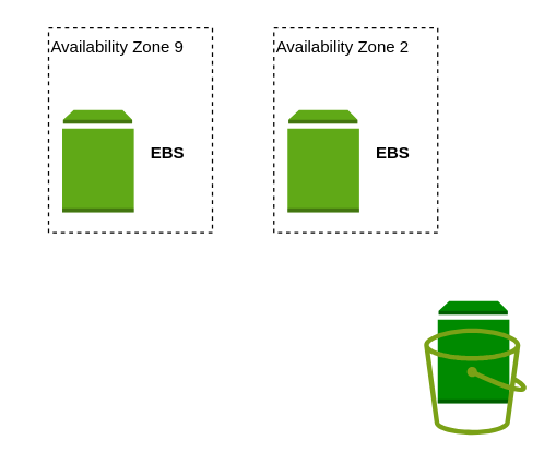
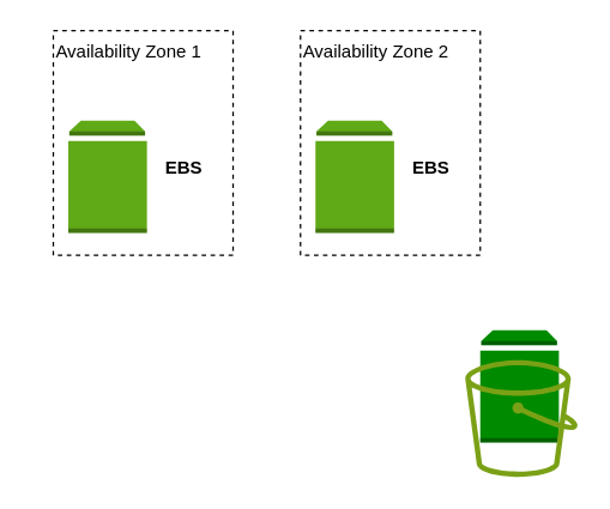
- <mxCell id="4" value="Availability Zone 9" style="text;whiteSpace=wrap;" vertex="1" parent="1"><mxGeometry x="35" y="20" width="120" height="40" as="geometry" /></mxCell>
+ <mxCell id="4" value="Availability Zone 1" style="text;whiteSpace=wrap;" vertex="1" parent="1"><mxGeometry x="35" y="20" width="120" height="40" as="geometry" /></mxCell>
